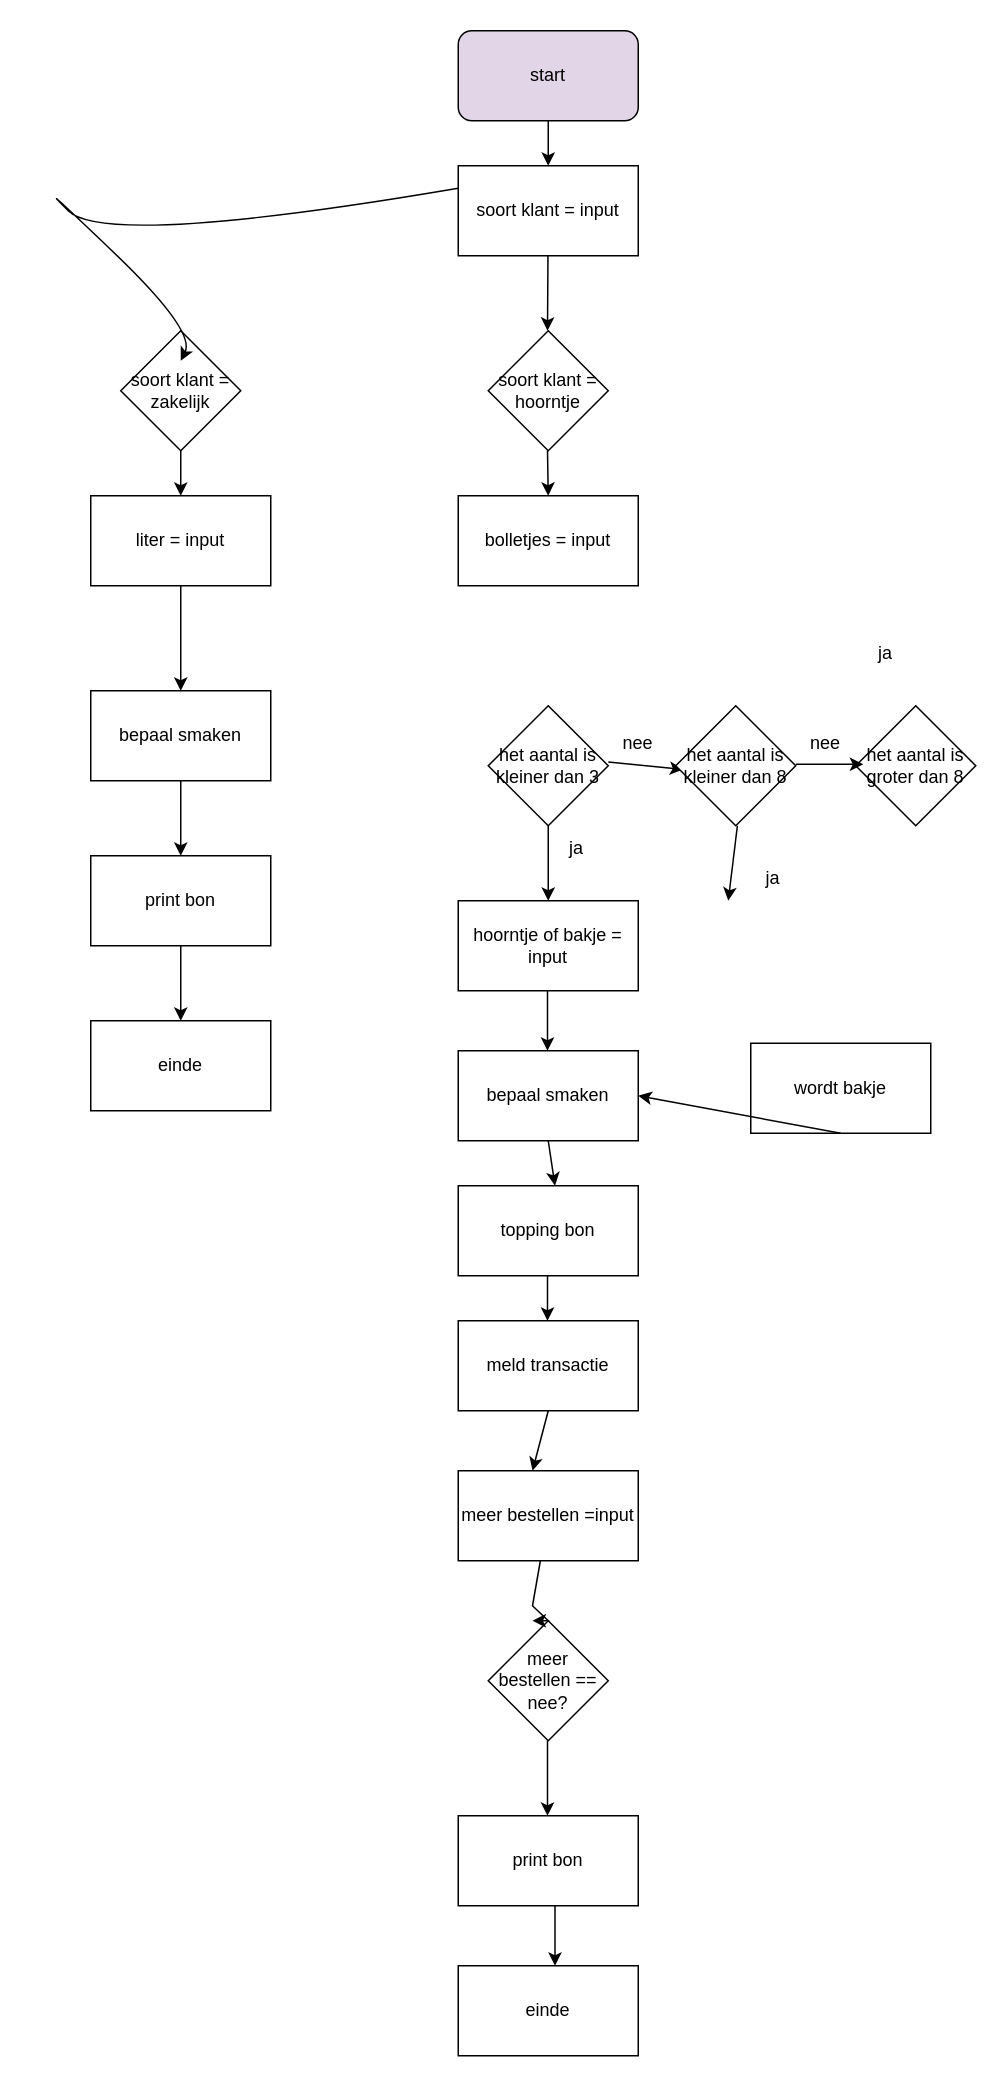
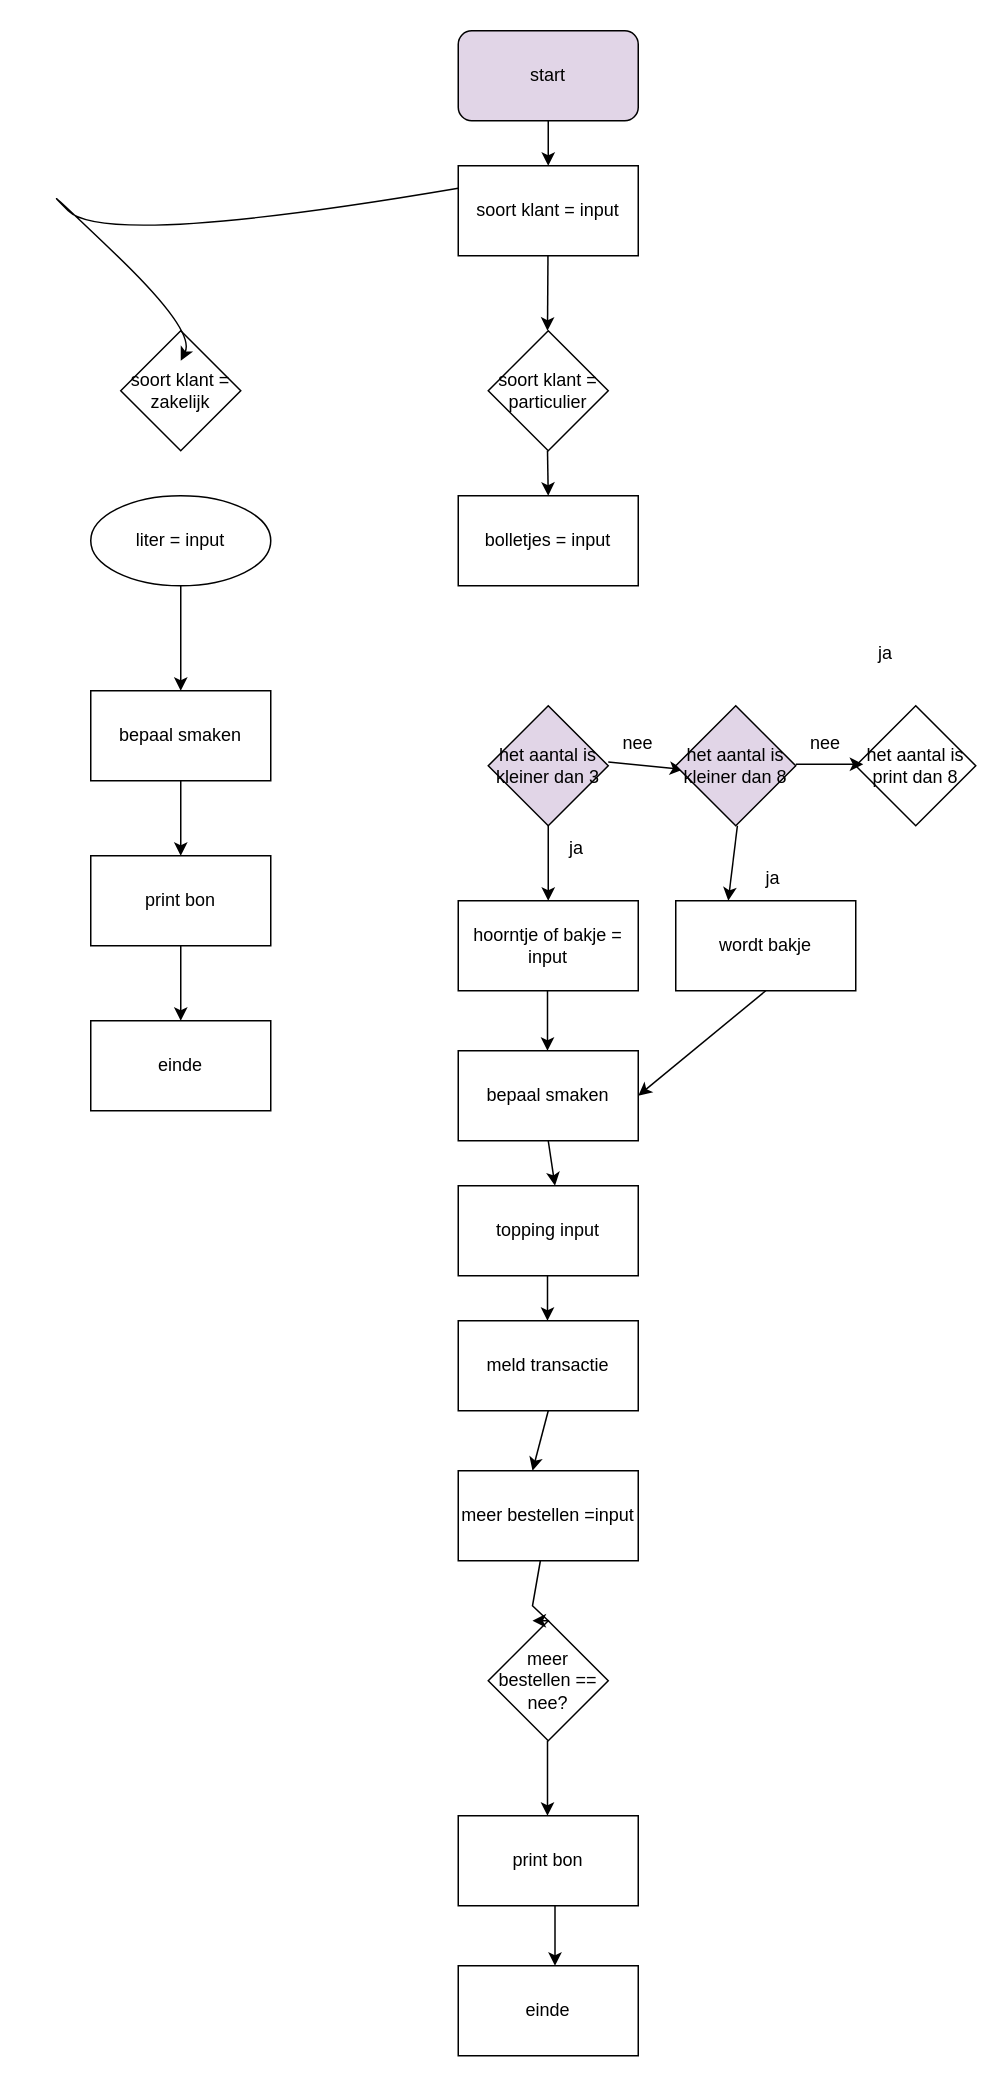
- <mxCell id="36" value="soort klant = hoorntje" style="rhombus;whiteSpace=wrap;html=1;" parent="1" vertex="1"><mxGeometry x="325" y="220" width="80" height="80" as="geometry" /></mxCell>
+ <mxCell id="36" value="soort klant = particulier" style="rhombus;whiteSpace=wrap;html=1;" parent="1" vertex="1"><mxGeometry x="325" y="220" width="80" height="80" as="geometry" /></mxCell>
- <mxCell id="41" value="" style="endArrow=classic;html=1;rounded=0;entryX=0.5;entryY=0;entryDx=0;entryDy=0;exitX=0.5;exitY=1;exitDx=0;exitDy=0;" parent="1" source="35" target="39" edge="1"><mxGeometry width="50" height="50" relative="1" as="geometry"><mxPoint x="180" y="260" as="sourcePoint" /><mxPoint x="230" y="210" as="targetPoint" /></mxGeometry></mxCell>
- <mxCell id="39" value="liter = input" style="rounded=0;whiteSpace=wrap;html=1;" parent="1" vertex="1"><mxGeometry x="60" y="330" width="120" height="60" as="geometry" /></mxCell>
+ <mxCell id="39" value="liter = input" style="ellipse;whiteSpace=wrap;html=1;" parent="1" vertex="1"><mxGeometry x="60" y="330" width="120" height="60" as="geometry" /></mxCell>
- <mxCell id="6" value="het aantal is kleiner dan 3" style="rhombus;whiteSpace=wrap;html=1;" parent="1" vertex="1"><mxGeometry x="325" y="470" width="80" height="80" as="geometry" /></mxCell>
+ <mxCell id="6" value="het aantal is kleiner dan 3" style="rhombus;whiteSpace=wrap;html=1;fillColor=#e1d5e7;" parent="1" vertex="1"><mxGeometry x="325" y="470" width="80" height="80" as="geometry" /></mxCell>
- <mxCell id="11" value="het aantal is kleiner dan 8" style="rhombus;whiteSpace=wrap;html=1;" parent="1" vertex="1"><mxGeometry x="450" y="470" width="80" height="80" as="geometry" /></mxCell>
+ <mxCell id="11" value="het aantal is kleiner dan 8" style="rhombus;whiteSpace=wrap;html=1;fillColor=#e1d5e7;" parent="1" vertex="1"><mxGeometry x="450" y="470" width="80" height="80" as="geometry" /></mxCell>
- <mxCell id="13" value="het aantal is groter dan 8" style="rhombus;whiteSpace=wrap;html=1;" parent="1" vertex="1"><mxGeometry x="570" y="470" width="80" height="80" as="geometry" /></mxCell>
+ <mxCell id="13" value="het aantal is print dan 8" style="rhombus;whiteSpace=wrap;html=1;" parent="1" vertex="1"><mxGeometry x="570" y="470" width="80" height="80" as="geometry" /></mxCell>
- <mxCell id="21" value="wordt bakje" style="rounded=0;whiteSpace=wrap;html=1;" parent="1" vertex="1"><mxGeometry x="500" y="695" width="120" height="60" as="geometry" /></mxCell>
+ <mxCell id="21" value="wordt bakje" style="rounded=0;whiteSpace=wrap;html=1;" parent="1" vertex="1"><mxGeometry x="450" y="600" width="120" height="60" as="geometry" /></mxCell>
- <mxCell id="29" value="topping bon" style="rounded=0;whiteSpace=wrap;html=1;" parent="1" vertex="1"><mxGeometry x="305" y="790" width="120" height="60" as="geometry" /></mxCell>
+ <mxCell id="29" value="topping input" style="rounded=0;whiteSpace=wrap;html=1;" parent="1" vertex="1"><mxGeometry x="305" y="790" width="120" height="60" as="geometry" /></mxCell>
